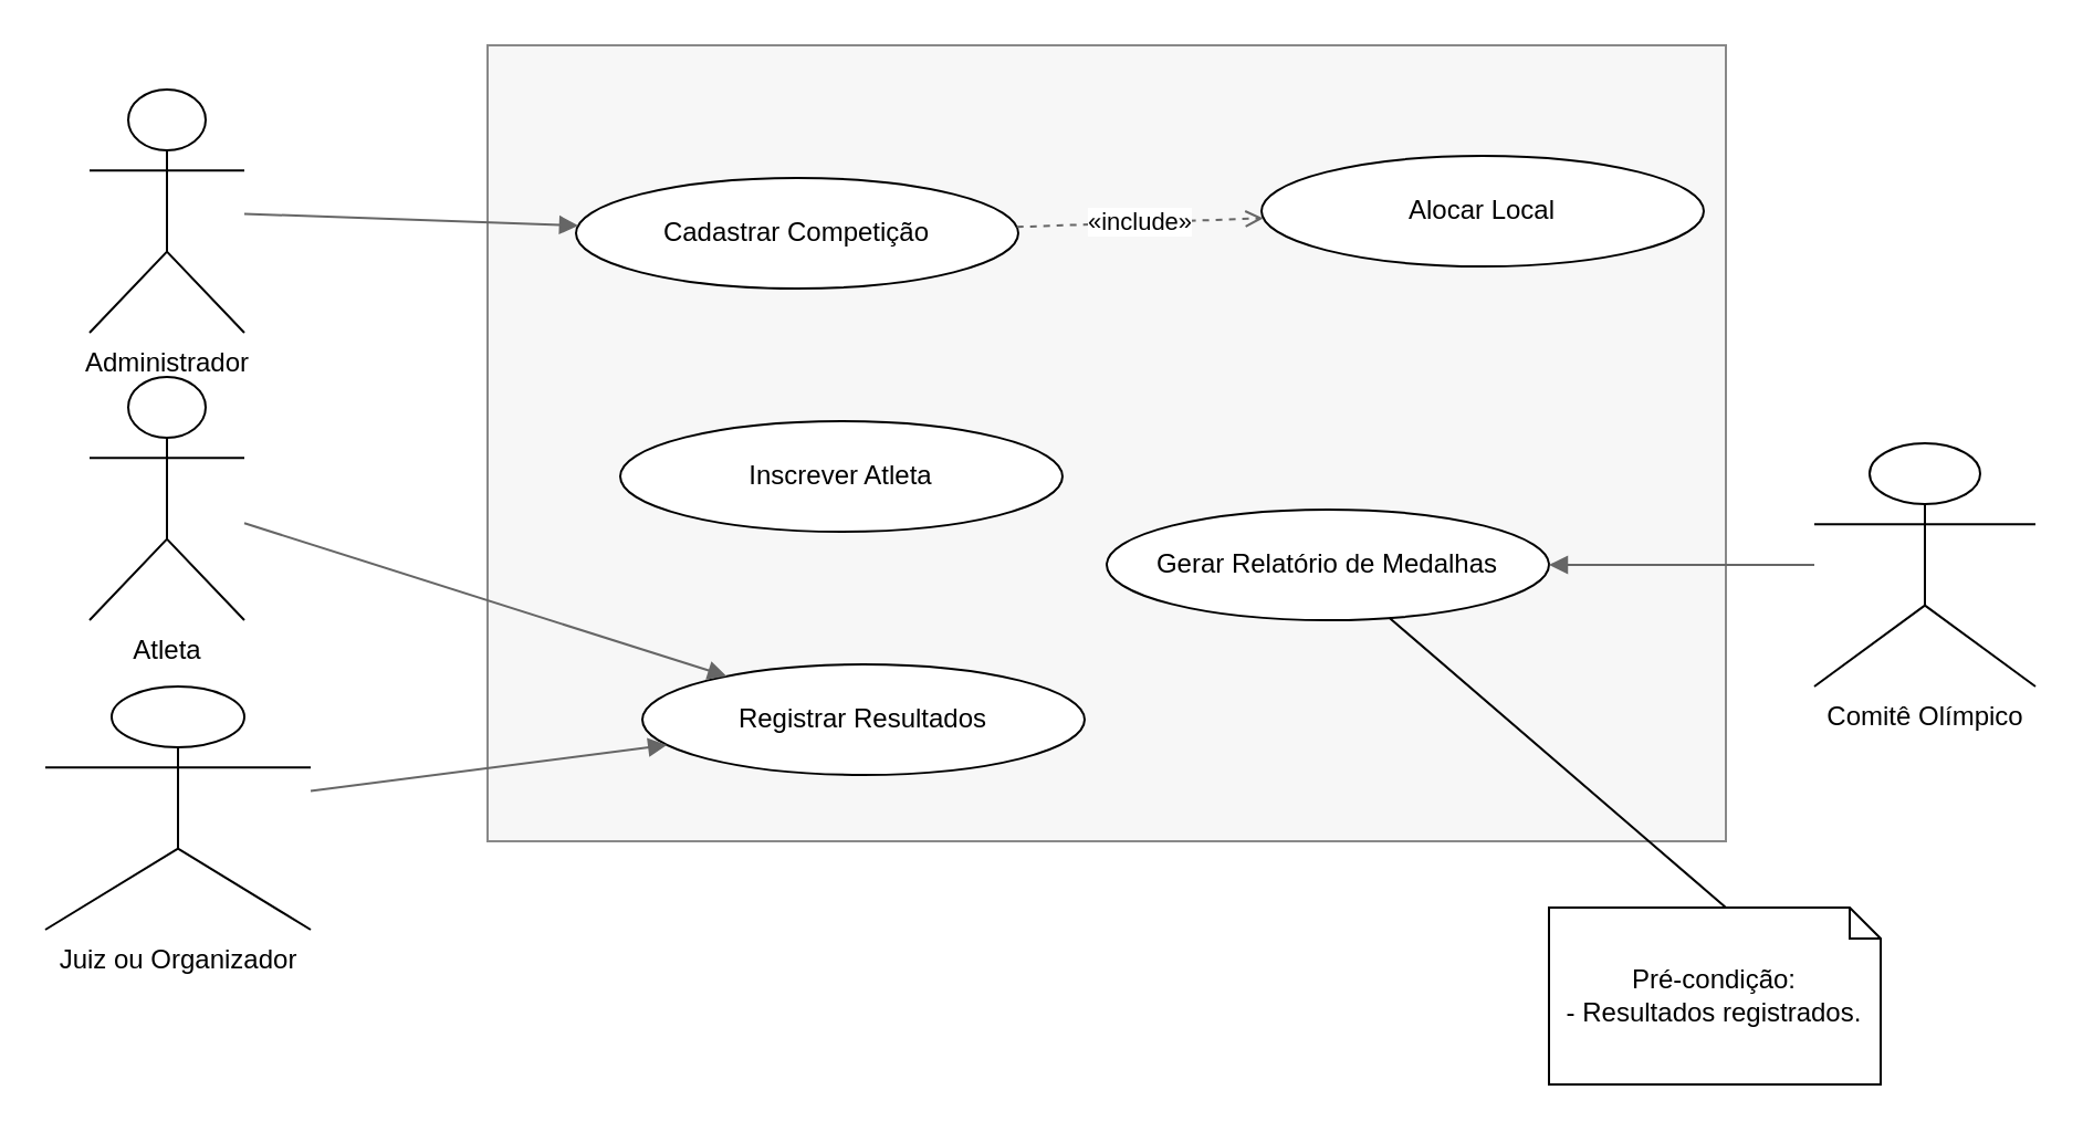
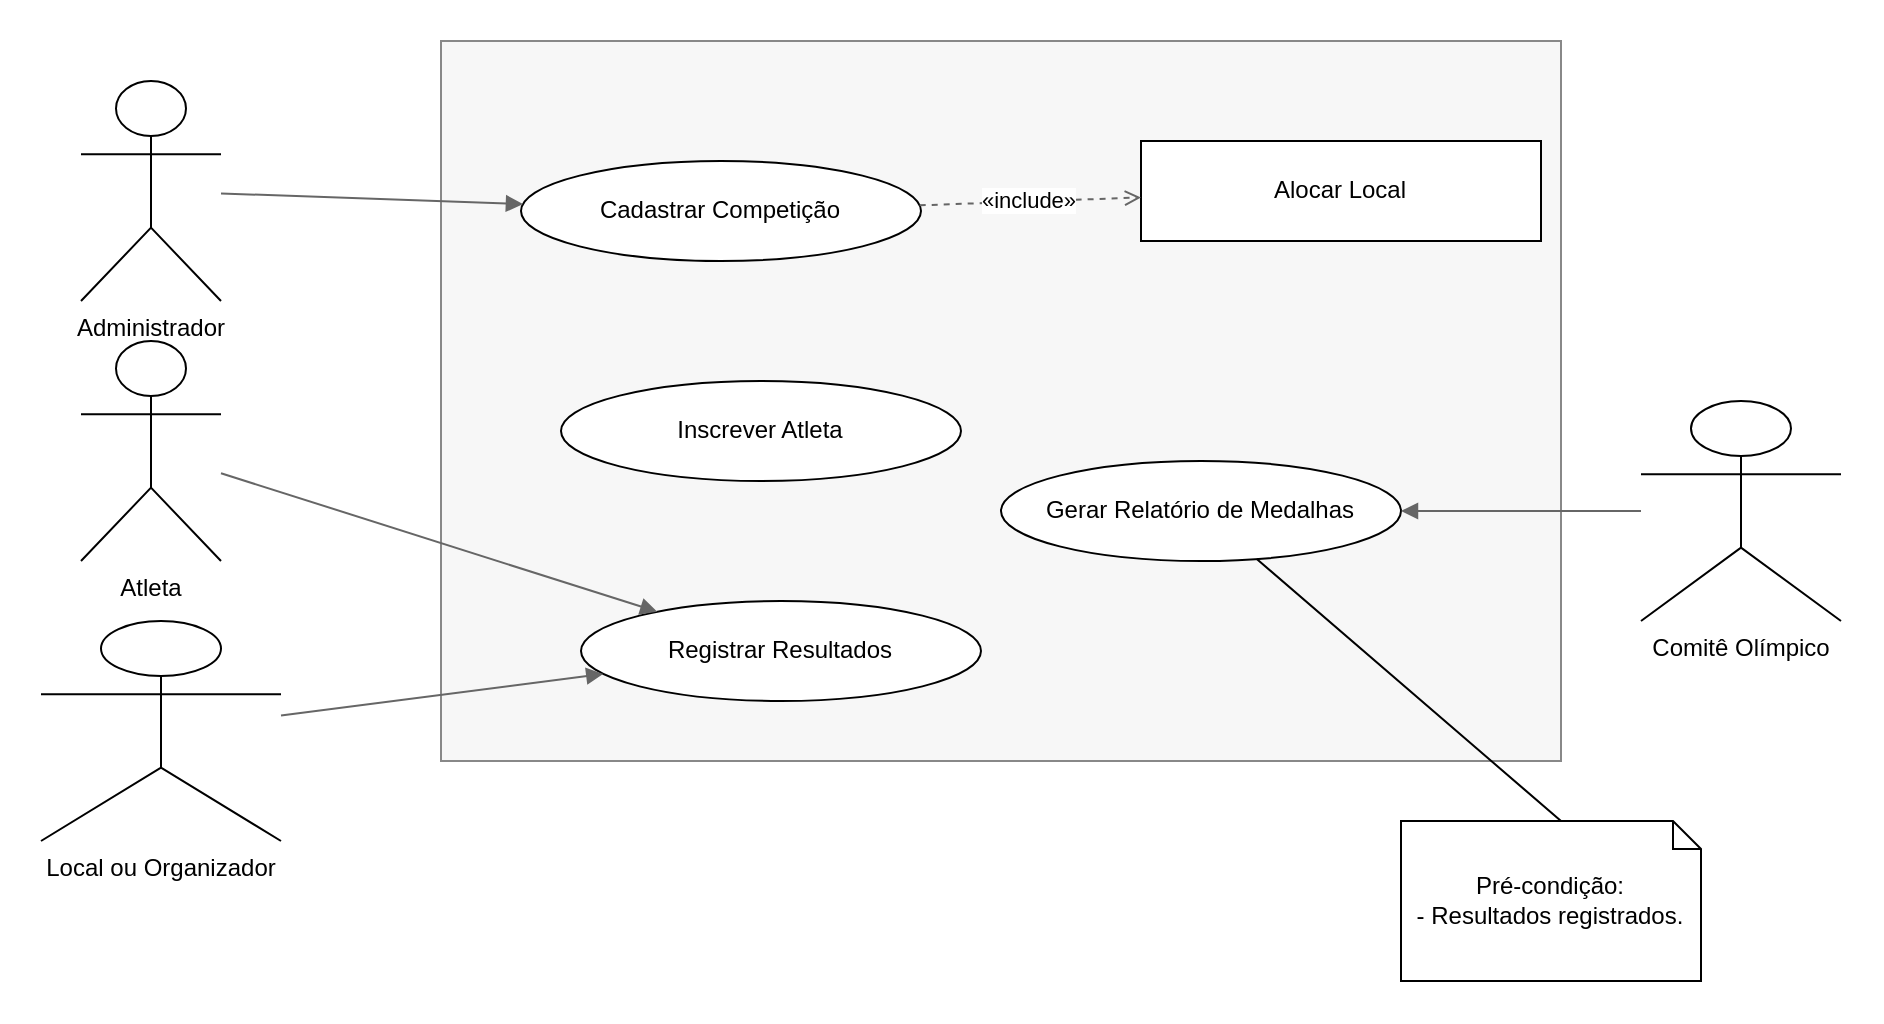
- <mxCell id="4" value="Alocar Local" style="ellipse;whiteSpace=wrap;html=1;" vertex="1" parent="2"><mxGeometry x="350" y="50" width="200" height="50" as="geometry" /></mxCell>
+ <mxCell id="4" value="Alocar Local" style="whiteSpace=wrap;html=1;rounded=0;" vertex="1" parent="2"><mxGeometry x="350" y="50" width="200" height="50" as="geometry" /></mxCell>
- <mxCell id="11" value="Juiz ou Organizador" style="shape=umlActor;verticalLabelPosition=bottom;verticalAlign=top;html=1;" vertex="1" parent="1"><mxGeometry x="20" y="310" width="120" height="110" as="geometry" /></mxCell>
+ <mxCell id="11" value="Local ou Organizador" style="shape=umlActor;verticalLabelPosition=bottom;verticalAlign=top;html=1;" vertex="1" parent="1"><mxGeometry x="20" y="310" width="120" height="110" as="geometry" /></mxCell>
